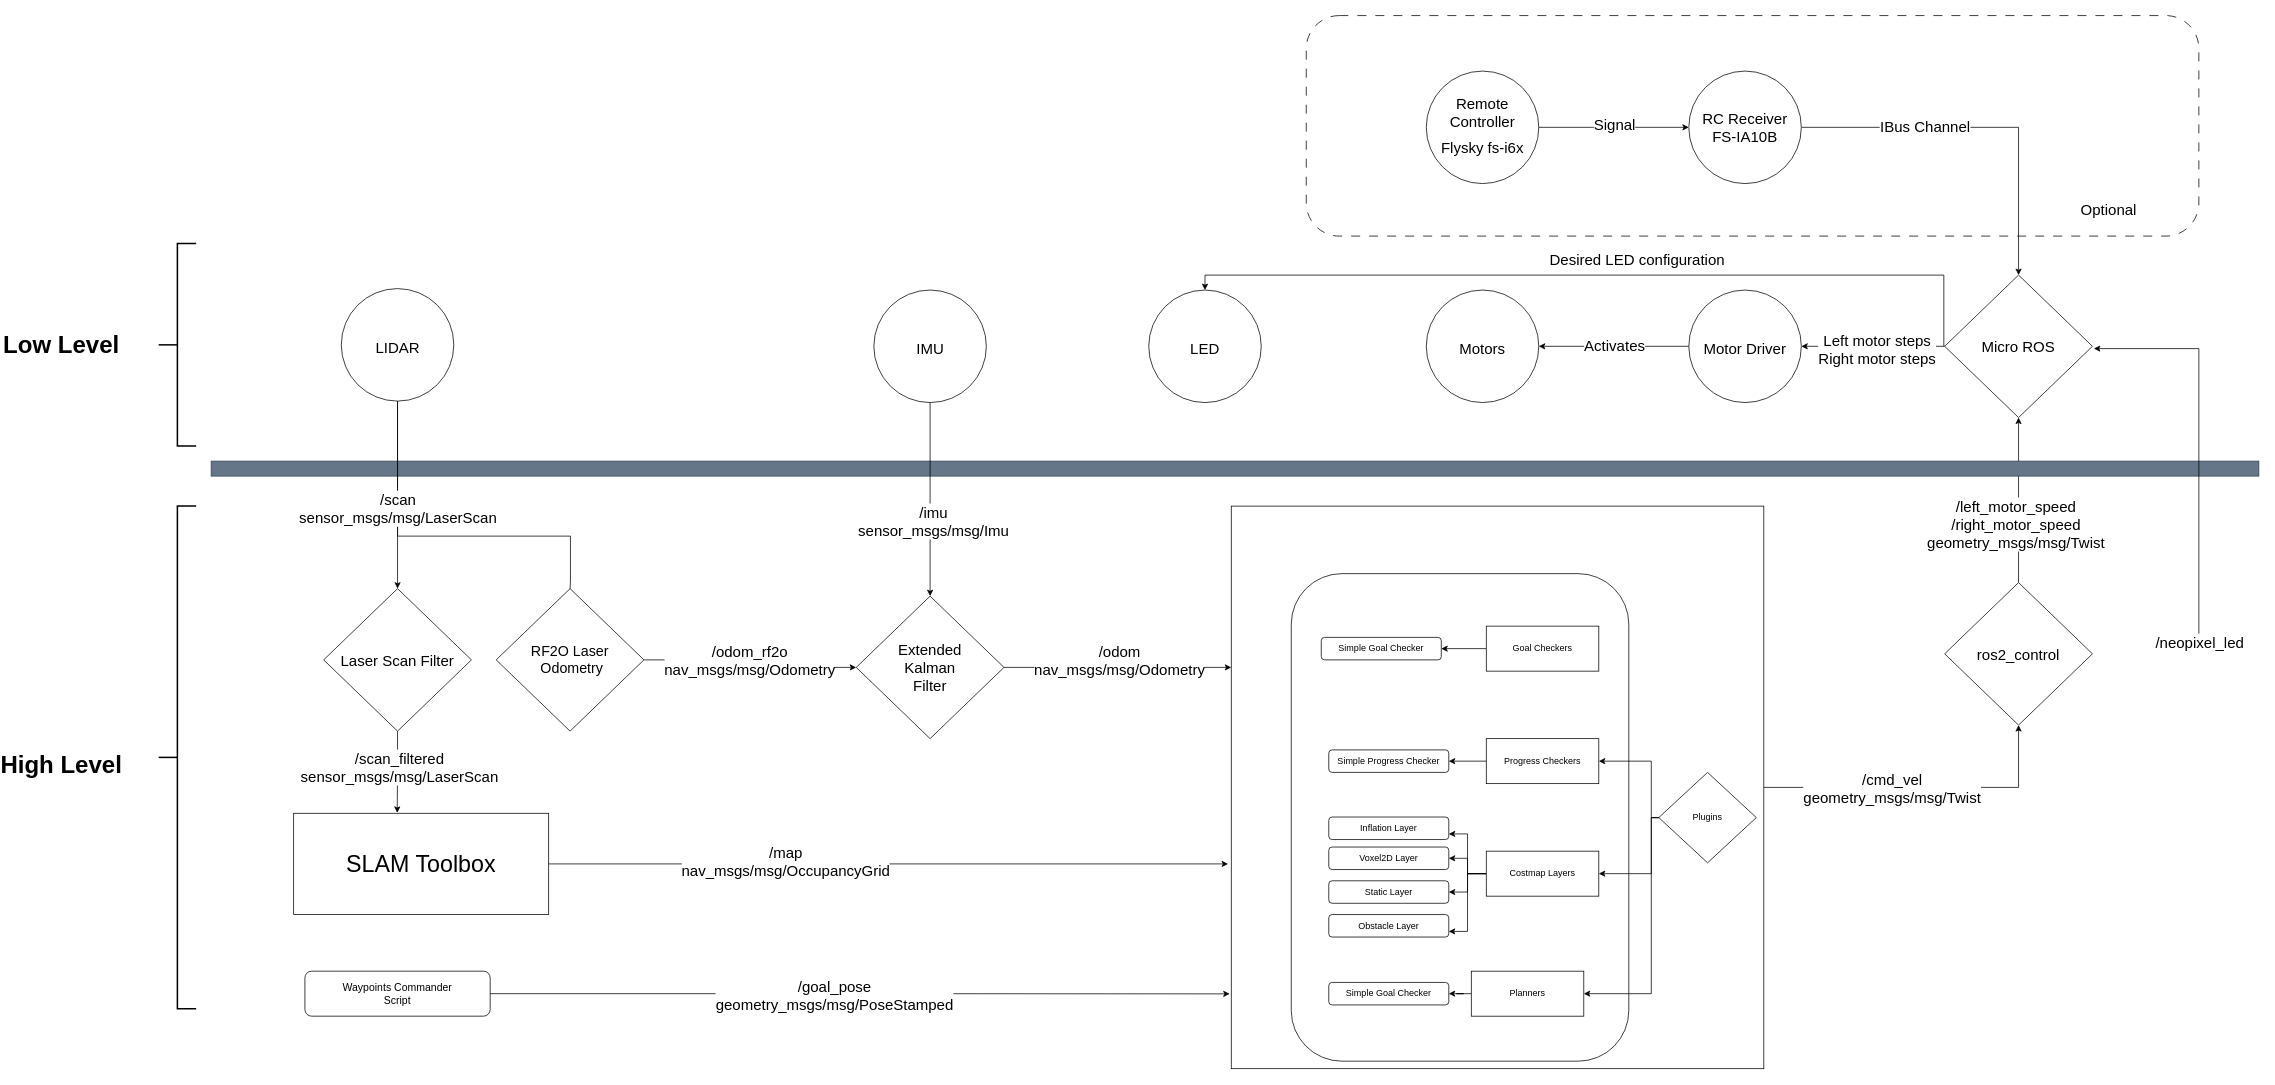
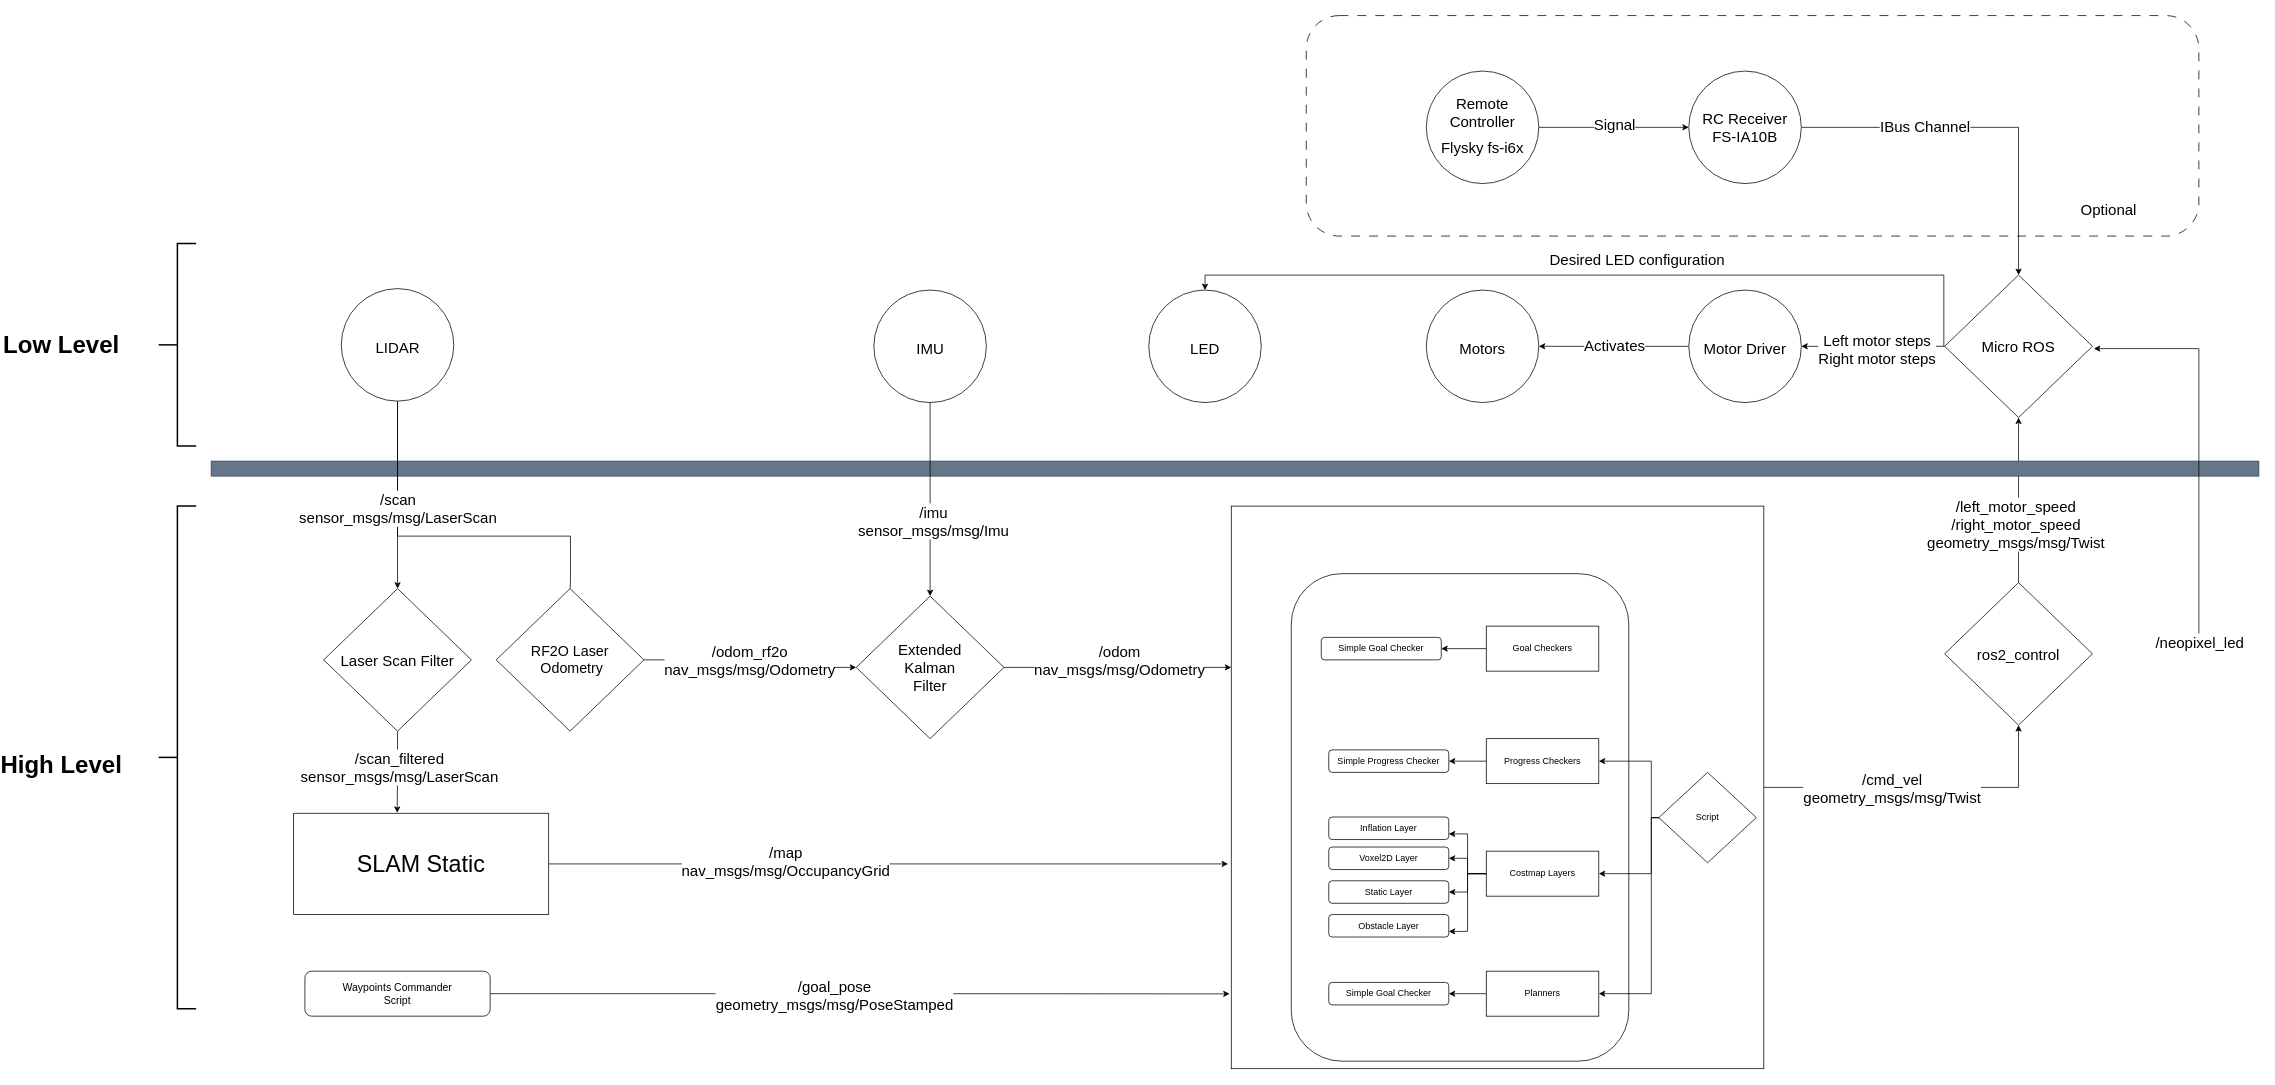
- <mxCell id="27" value="Plugins" style="rhombus;whiteSpace=wrap;html=1;" parent="1" vertex="1"><mxGeometry x="2200" y="1029" width="130" height="120.5" as="geometry" /></mxCell>
+ <mxCell id="27" value="Script" style="rhombus;whiteSpace=wrap;html=1;" parent="1" vertex="1"><mxGeometry x="2200" y="1029" width="130" height="120.5" as="geometry" /></mxCell>
- <mxCell id="30" value="SLAM Toolbox" style="rounded=0;whiteSpace=wrap;html=1;fontSize=31;" parent="1" vertex="1"><mxGeometry x="380" y="1083.5" width="340" height="135" as="geometry" /></mxCell>
+ <mxCell id="30" value="SLAM Static" style="rounded=0;whiteSpace=wrap;html=1;fontSize=31;" parent="1" vertex="1"><mxGeometry x="380" y="1083.5" width="340" height="135" as="geometry" /></mxCell>
- <mxCell id="9" value="Planners" style="rounded=0;whiteSpace=wrap;html=1;" parent="1" vertex="1"><mxGeometry x="1950" y="1294" width="150" height="60" as="geometry" /></mxCell>
+ <mxCell id="9" value="Planners" style="rounded=0;whiteSpace=wrap;html=1;" parent="1" vertex="1"><mxGeometry x="1970" y="1294" width="150" height="60" as="geometry" /></mxCell>
